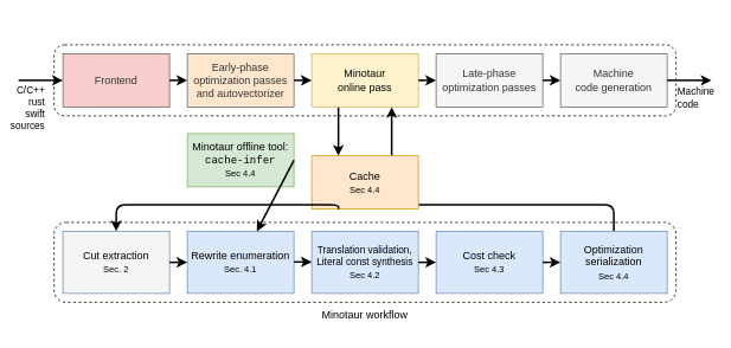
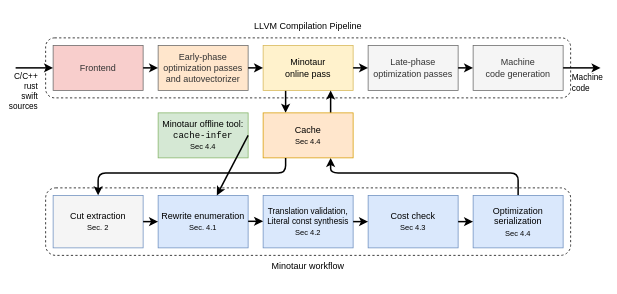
+ <mxCell id="28" value="LLVM Compilation Pipeline" style="text;html=1;align=center;verticalAlign=middle;whiteSpace=wrap;rounded=0;" parent="1" vertex="1"><mxGeometry x="335" y="20" width="150" height="30" as="geometry" /></mxCell>
- <mxCell id="16" value="Cache&lt;div&gt;&lt;font style=&quot;font-size: 10px;&quot;&gt;Sec 4.4&lt;/font&gt;&lt;br&gt;&lt;/div&gt;" style="rounded=0;whiteSpace=wrap;html=1;fillColor=#ffe6cc;strokeColor=#d79b00;" parent="1" vertex="1"><mxGeometry x="350" y="175" width="120" height="60" as="geometry" /></mxCell>
+ <mxCell id="16" value="Cache&lt;div&gt;&lt;font style=&quot;font-size: 10px;&quot;&gt;Sec 4.4&lt;/font&gt;&lt;br&gt;&lt;/div&gt;" style="rounded=0;whiteSpace=wrap;html=1;fillColor=#ffe6cc;strokeColor=#d79b00;" parent="1" vertex="1"><mxGeometry x="350" y="150" width="120" height="60" as="geometry" /></mxCell>
